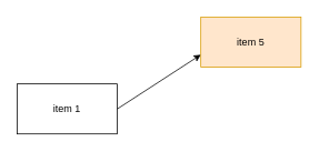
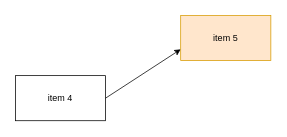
- <mxCell id="2" value="item 1" style="rounded=0;whiteSpace=wrap;html=1;" vertex="1" parent="1"><mxGeometry x="20" y="100" width="120" height="60" as="geometry" /></mxCell>
+ <mxCell id="2" value="item 4" style="rounded=0;whiteSpace=wrap;html=1;" vertex="1" parent="1"><mxGeometry x="20" y="100" width="120" height="60" as="geometry" /></mxCell>
